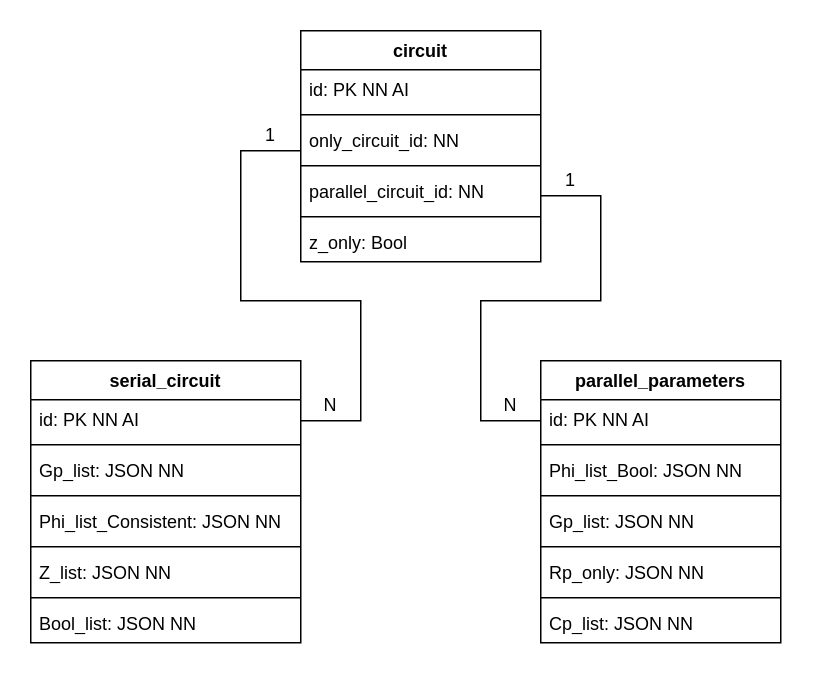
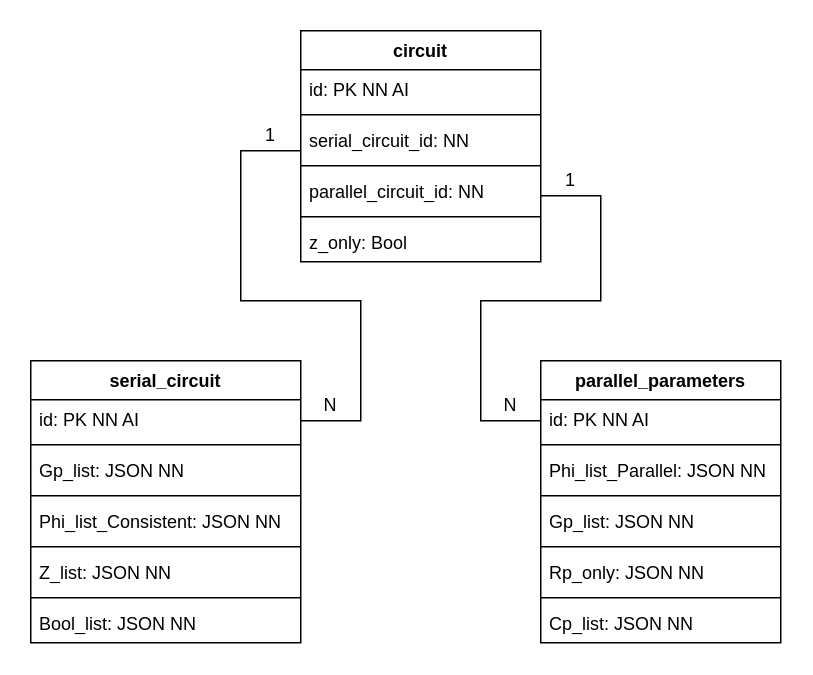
- <mxCell id="25" value="only_circuit_id: NN" style="text;align=left;verticalAlign=top;spacingLeft=4;spacingRight=4;overflow=hidden;rotatable=0;points=[[0,0.5],[1,0.5]];portConstraint=eastwest;whiteSpace=wrap;html=1;" vertex="1" parent="22"><mxGeometry y="60" width="160" height="26" as="geometry" /></mxCell>
+ <mxCell id="25" value="serial_circuit_id: NN" style="text;align=left;verticalAlign=top;spacingLeft=4;spacingRight=4;overflow=hidden;rotatable=0;points=[[0,0.5],[1,0.5]];portConstraint=eastwest;whiteSpace=wrap;html=1;" vertex="1" parent="22"><mxGeometry y="60" width="160" height="26" as="geometry" /></mxCell>
- <mxCell id="15" value="Phi_list_Bool: JSON&amp;nbsp;NN" style="text;align=left;verticalAlign=top;spacingLeft=4;spacingRight=4;overflow=hidden;rotatable=0;points=[[0,0.5],[1,0.5]];portConstraint=eastwest;whiteSpace=wrap;html=1;" vertex="1" parent="12"><mxGeometry y="60" width="160" height="26" as="geometry" /></mxCell>
+ <mxCell id="15" value="Phi_list_Parallel: JSON&amp;nbsp;NN" style="text;align=left;verticalAlign=top;spacingLeft=4;spacingRight=4;overflow=hidden;rotatable=0;points=[[0,0.5],[1,0.5]];portConstraint=eastwest;whiteSpace=wrap;html=1;" vertex="1" parent="12"><mxGeometry y="60" width="160" height="26" as="geometry" /></mxCell>
